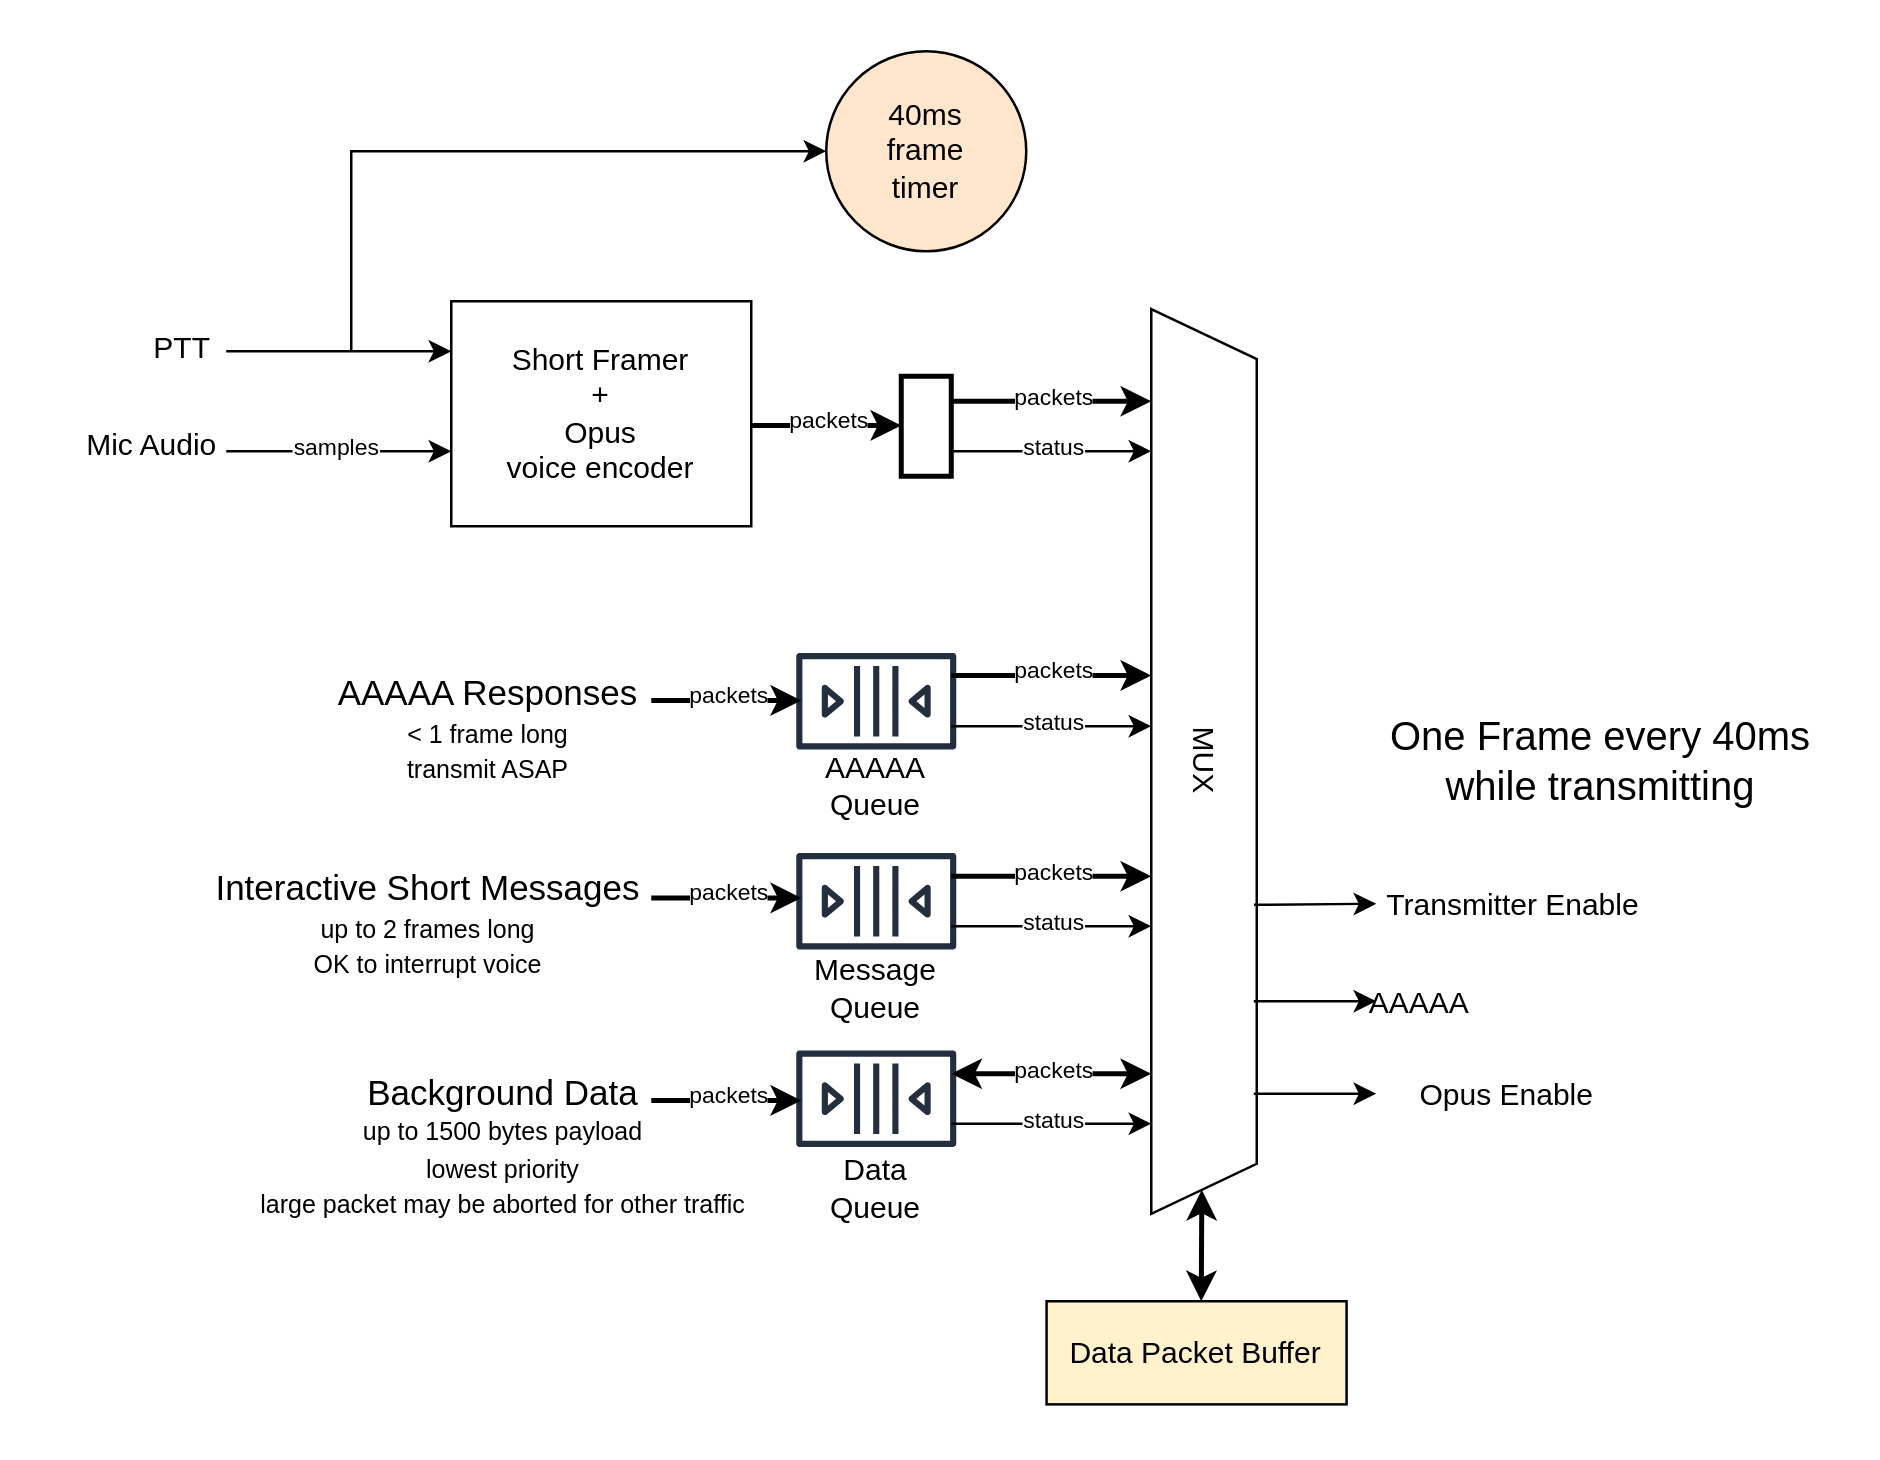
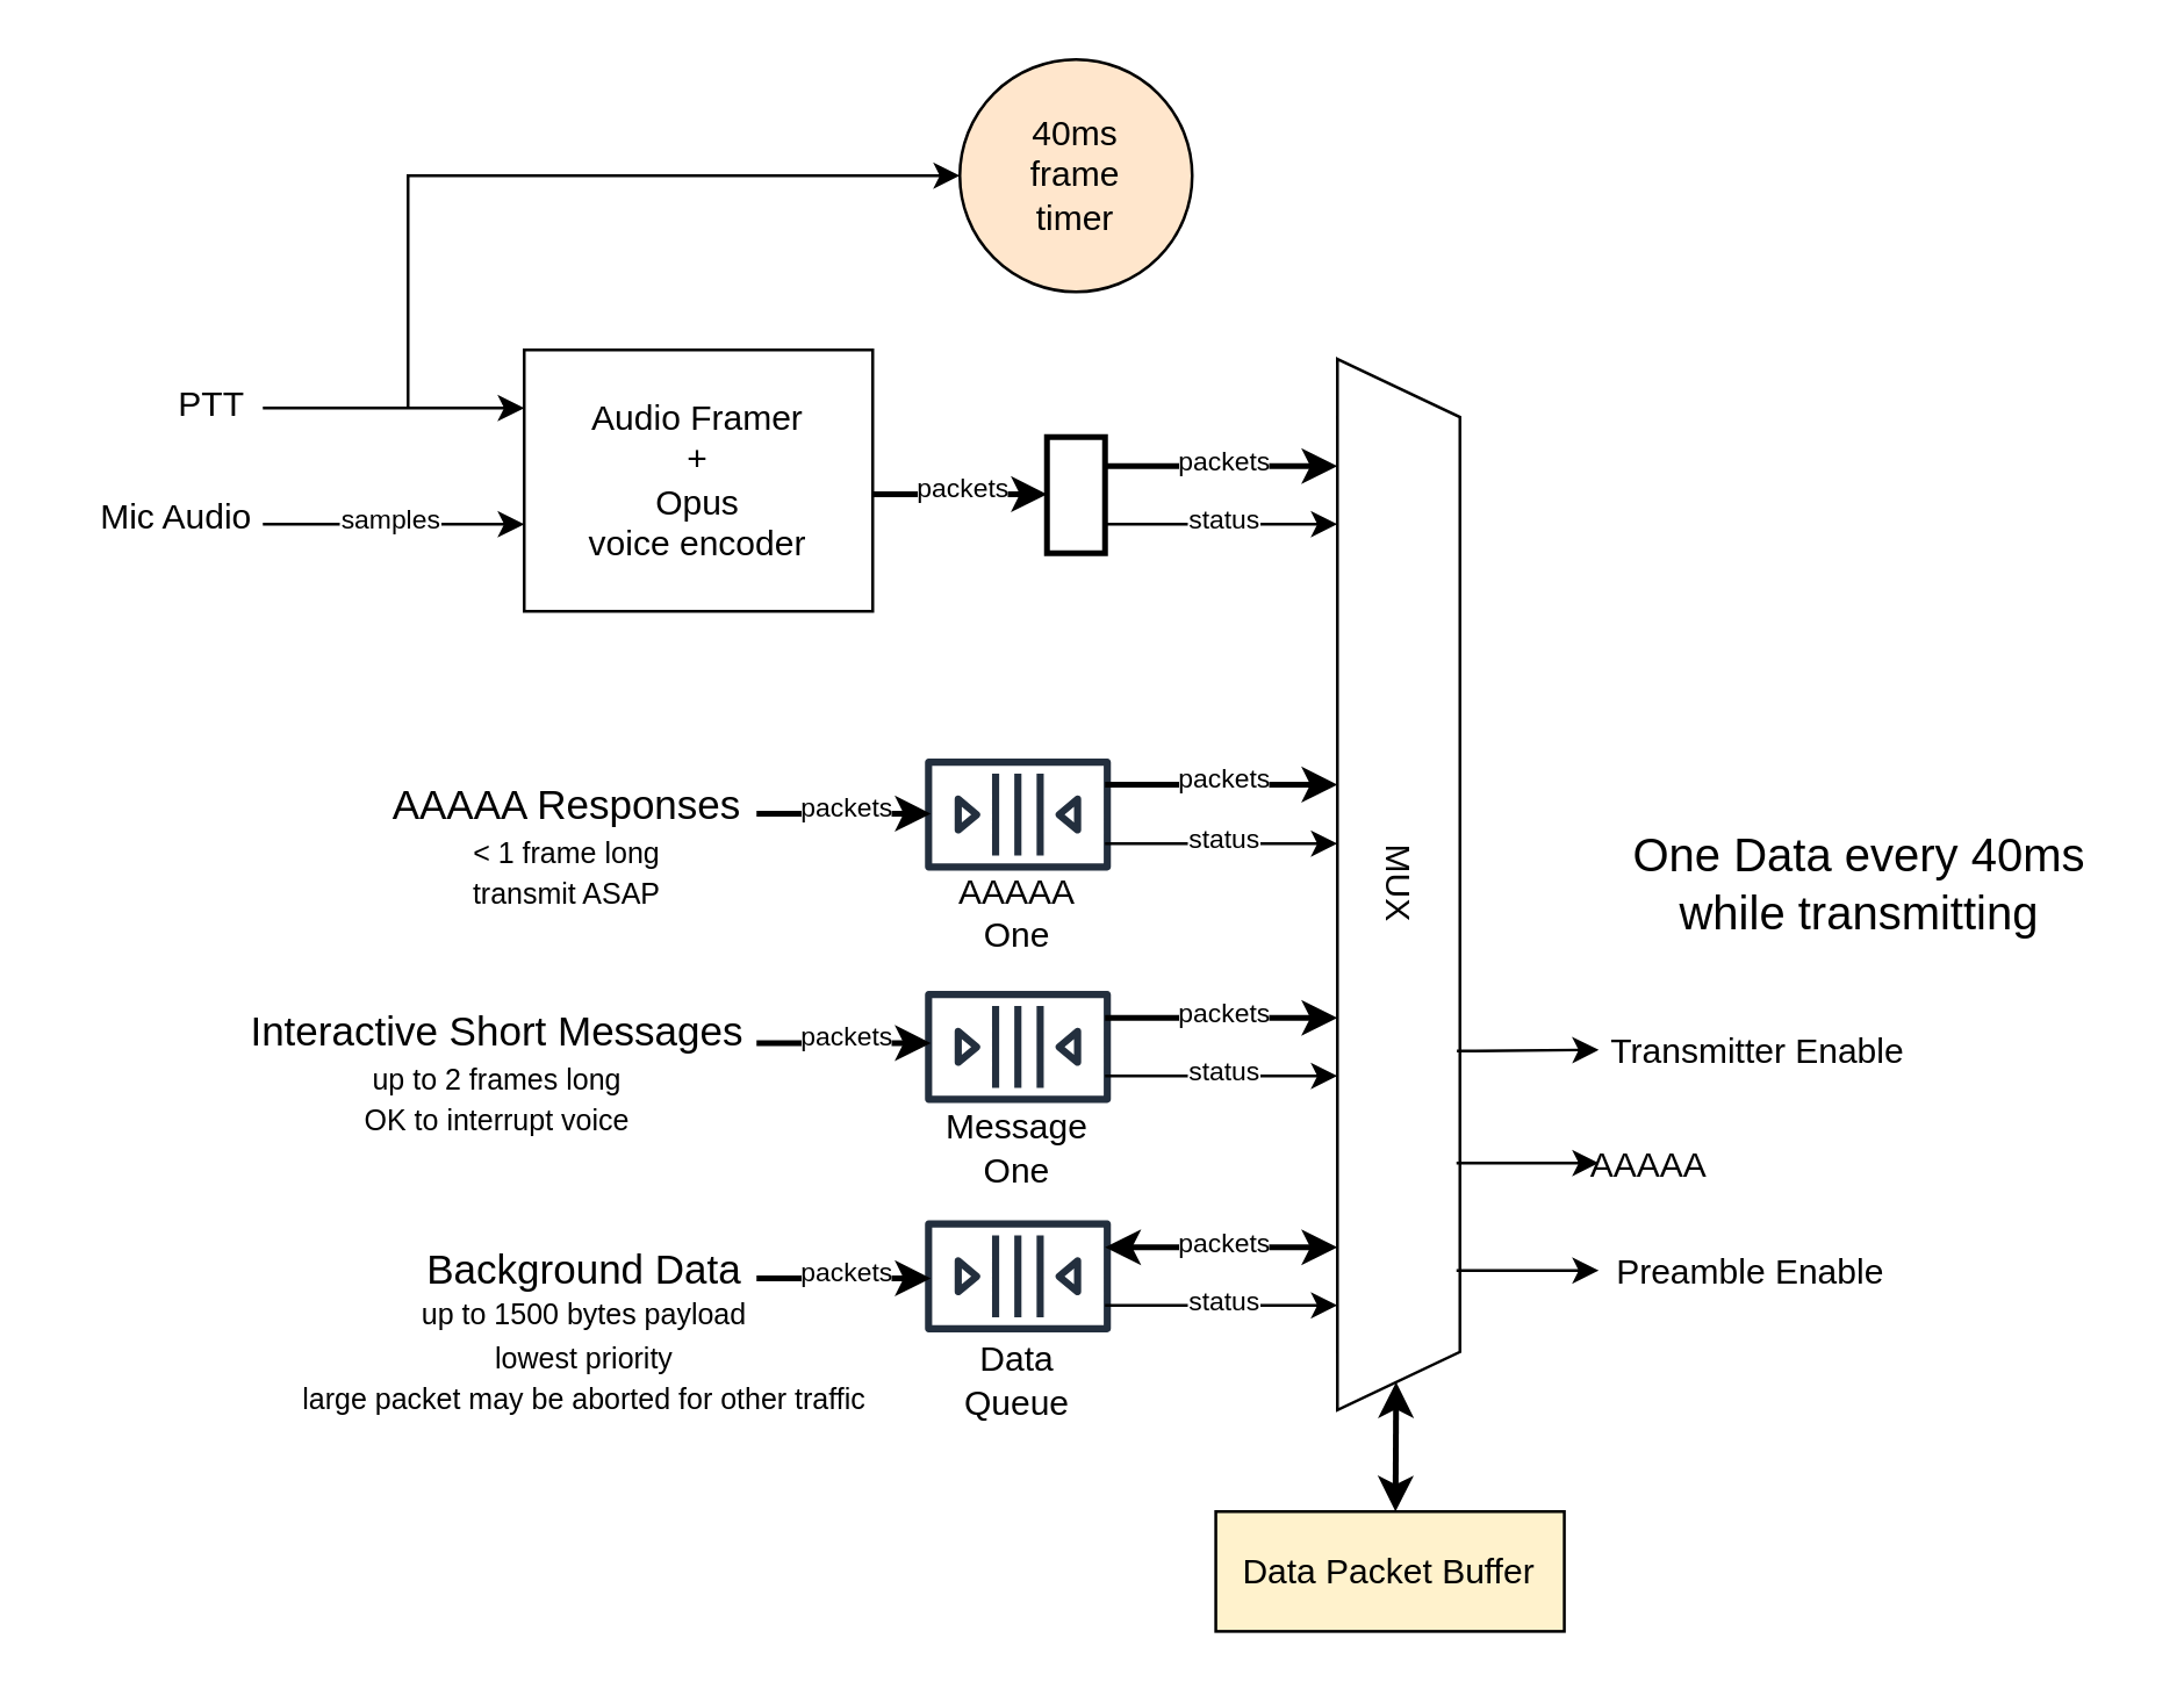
- <mxCell id="2" value="Short Framer&lt;div&gt;+&lt;/div&gt;&lt;div&gt;Opus&lt;div&gt;voice encoder&lt;/div&gt;&lt;/div&gt;" style="rounded=0;whiteSpace=wrap;html=1;" parent="1" vertex="1"><mxGeometry x="180" y="120" width="120" height="90" as="geometry" /></mxCell>
+ <mxCell id="2" value="Audio Framer&lt;div&gt;+&lt;/div&gt;&lt;div&gt;Opus&lt;div&gt;voice encoder&lt;/div&gt;&lt;/div&gt;" style="rounded=0;whiteSpace=wrap;html=1;" parent="1" vertex="1"><mxGeometry x="180" y="120" width="120" height="90" as="geometry" /></mxCell>
- <mxCell id="47" value="&lt;font style=&quot;font-size: 16px;&quot;&gt;One Frame every 40ms while transmitting&lt;/font&gt;" style="text;html=1;align=center;verticalAlign=middle;whiteSpace=wrap;rounded=0;" vertex="1" parent="1"><mxGeometry x="550" y="289.06" width="180" height="30" as="geometry" /></mxCell>
+ <mxCell id="47" value="&lt;font style=&quot;font-size: 16px;&quot;&gt;One Data every 40ms while transmitting&lt;/font&gt;" style="text;html=1;align=center;verticalAlign=middle;whiteSpace=wrap;rounded=0;" vertex="1" parent="1"><mxGeometry x="550" y="289.06" width="180" height="30" as="geometry" /></mxCell>
- <mxCell id="40" value="AAAAA Queue" style="text;html=1;align=center;verticalAlign=middle;whiteSpace=wrap;rounded=0;" vertex="1" parent="1"><mxGeometry x="320" y="299" width="60" height="30" as="geometry" /></mxCell>
+ <mxCell id="40" value="AAAAA One" style="text;html=1;align=center;verticalAlign=middle;whiteSpace=wrap;rounded=0;" vertex="1" parent="1"><mxGeometry x="320" y="299" width="60" height="30" as="geometry" /></mxCell>
- <mxCell id="41" value="Message&lt;div&gt;Queue&lt;/div&gt;" style="text;html=1;align=center;verticalAlign=middle;whiteSpace=wrap;rounded=0;" vertex="1" parent="1"><mxGeometry x="320" y="380" width="60" height="30" as="geometry" /></mxCell>
+ <mxCell id="41" value="Message&lt;div&gt;One&lt;/div&gt;" style="text;html=1;align=center;verticalAlign=middle;whiteSpace=wrap;rounded=0;" vertex="1" parent="1"><mxGeometry x="320" y="380" width="60" height="30" as="geometry" /></mxCell>
- <mxCell id="53" value="Opus Enable&lt;div&gt;&lt;br&gt;&lt;/div&gt;" style="text;html=1;align=center;verticalAlign=middle;whiteSpace=wrap;rounded=0;" vertex="1" parent="1"><mxGeometry x="545" y="430" width="115" height="30" as="geometry" /></mxCell>
+ <mxCell id="53" value="Preamble Enable&lt;div&gt;&lt;br&gt;&lt;/div&gt;" style="text;html=1;align=center;verticalAlign=middle;whiteSpace=wrap;rounded=0;" vertex="1" parent="1"><mxGeometry x="545" y="430" width="115" height="30" as="geometry" /></mxCell>
